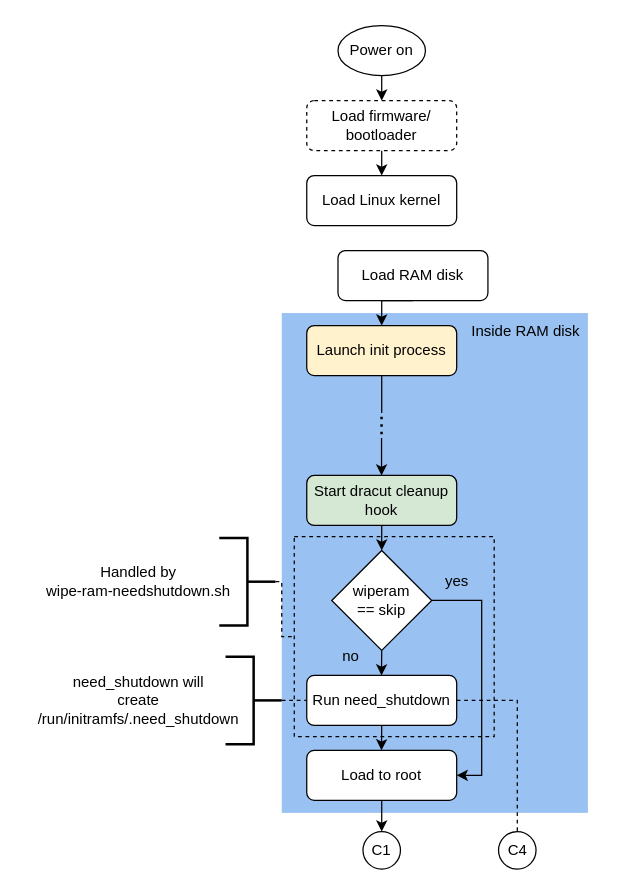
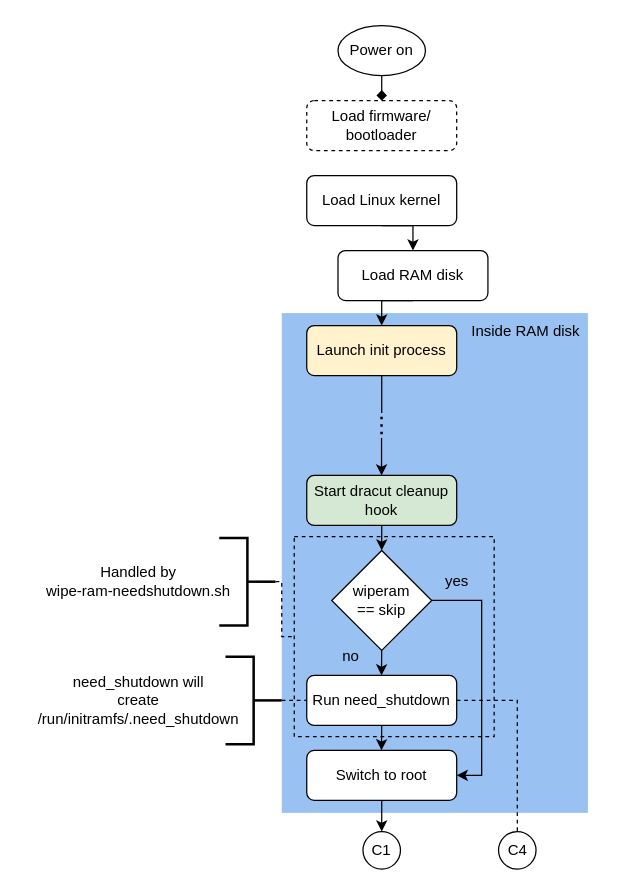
- <mxCell id="4" style="edgeStyle=orthogonalEdgeStyle;rounded=0;orthogonalLoop=1;jettySize=auto;html=1;exitX=0.5;exitY=1;exitDx=0;exitDy=0;entryX=0.5;entryY=0;entryDx=0;entryDy=0;" edge="1" parent="1" source="5" target="7"><mxGeometry relative="1" as="geometry" /></mxCell>
+ <mxCell id="4" style="edgeStyle=orthogonalEdgeStyle;rounded=0;orthogonalLoop=1;jettySize=auto;html=1;exitX=0.5;exitY=1;exitDx=0;exitDy=0;entryX=0.5;entryY=0;entryDx=0;entryDy=0;endArrow=diamond;" edge="1" parent="1" source="5" target="7"><mxGeometry relative="1" as="geometry" /></mxCell>
- <mxCell id="6" style="edgeStyle=orthogonalEdgeStyle;rounded=0;orthogonalLoop=1;jettySize=auto;html=1;exitX=0.5;exitY=1;exitDx=0;exitDy=0;entryX=0.5;entryY=0;entryDx=0;entryDy=0;" edge="1" parent="1" source="7" target="9"><mxGeometry relative="1" as="geometry" /></mxCell>
+ <mxCell id="8" style="edgeStyle=orthogonalEdgeStyle;rounded=0;orthogonalLoop=1;jettySize=auto;html=1;exitX=0.5;exitY=1;exitDx=0;exitDy=0;entryX=0.5;entryY=0;entryDx=0;entryDy=0;" edge="1" parent="1" source="9" target="11"><mxGeometry relative="1" as="geometry" /></mxCell>
- <mxCell id="26" value="Load to root" style="rounded=1;whiteSpace=wrap;html=1;fontSize=12;glass=0;strokeWidth=1;shadow=0;" vertex="1" parent="1"><mxGeometry x="245" y="600" width="120" height="40" as="geometry" /></mxCell>
+ <mxCell id="26" value="Switch to root" style="rounded=1;whiteSpace=wrap;html=1;fontSize=12;glass=0;strokeWidth=1;shadow=0;" vertex="1" parent="1"><mxGeometry x="245" y="600" width="120" height="40" as="geometry" /></mxCell>
